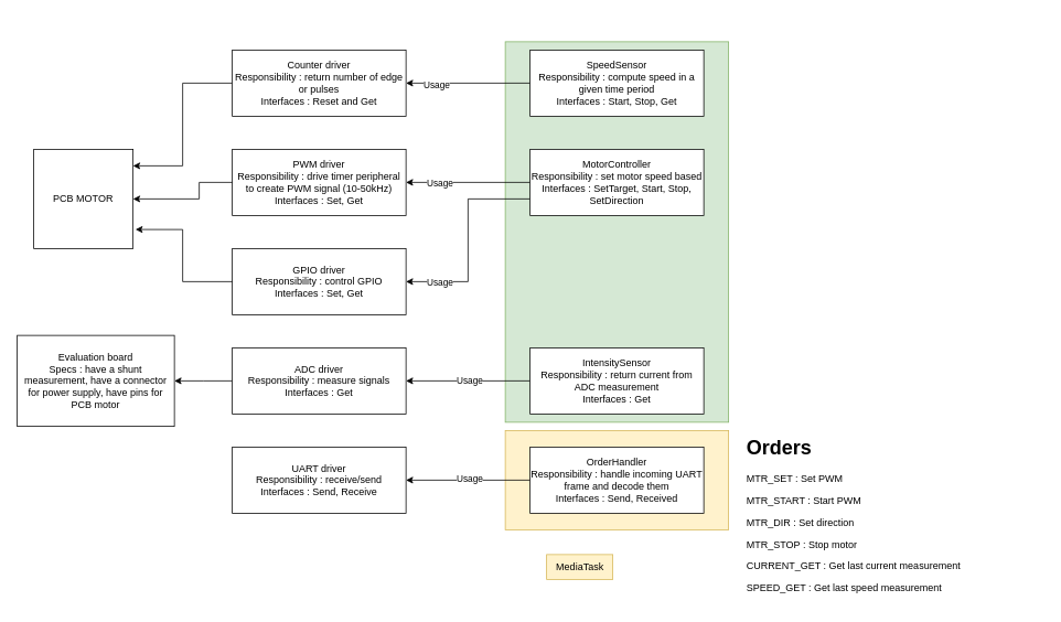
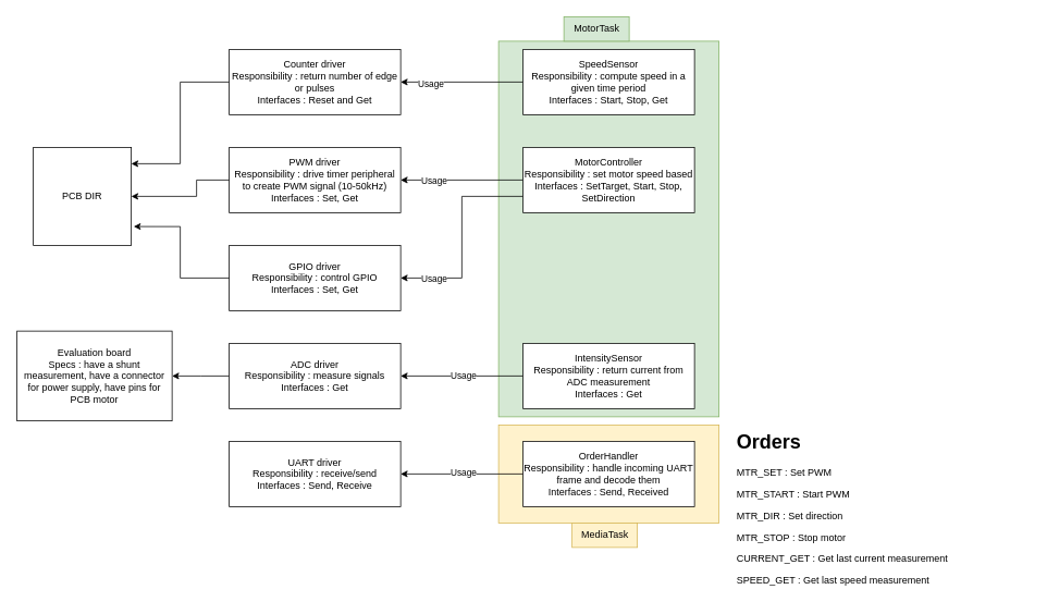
+ <mxCell id="29" value="MotorTask" style="text;html=1;align=center;verticalAlign=middle;resizable=0;points=[];autosize=1;strokeColor=#82b366;fillColor=#d5e8d4;" vertex="1" parent="1"><mxGeometry x="690" y="20" width="80" height="30" as="geometry" /></mxCell>
- <mxCell id="4" value="PCB MOTOR" style="whiteSpace=wrap;html=1;aspect=fixed;" vertex="1" parent="1"><mxGeometry x="40" y="180" width="120" height="120" as="geometry" /></mxCell>
+ <mxCell id="4" value="PCB DIR" style="whiteSpace=wrap;html=1;aspect=fixed;" vertex="1" parent="1"><mxGeometry x="40" y="180" width="120" height="120" as="geometry" /></mxCell>
- <mxCell id="30" value="MediaTask" style="text;html=1;align=center;verticalAlign=middle;resizable=0;points=[];autosize=1;strokeColor=#d6b656;fillColor=#fff2cc;" vertex="1" parent="1"><mxGeometry x="660" y="670" width="80" height="30" as="geometry" /></mxCell>
+ <mxCell id="30" value="MediaTask" style="text;html=1;align=center;verticalAlign=middle;resizable=0;points=[];autosize=1;strokeColor=#d6b656;fillColor=#fff2cc;" vertex="1" parent="1"><mxGeometry x="700" y="640" width="80" height="30" as="geometry" /></mxCell>
